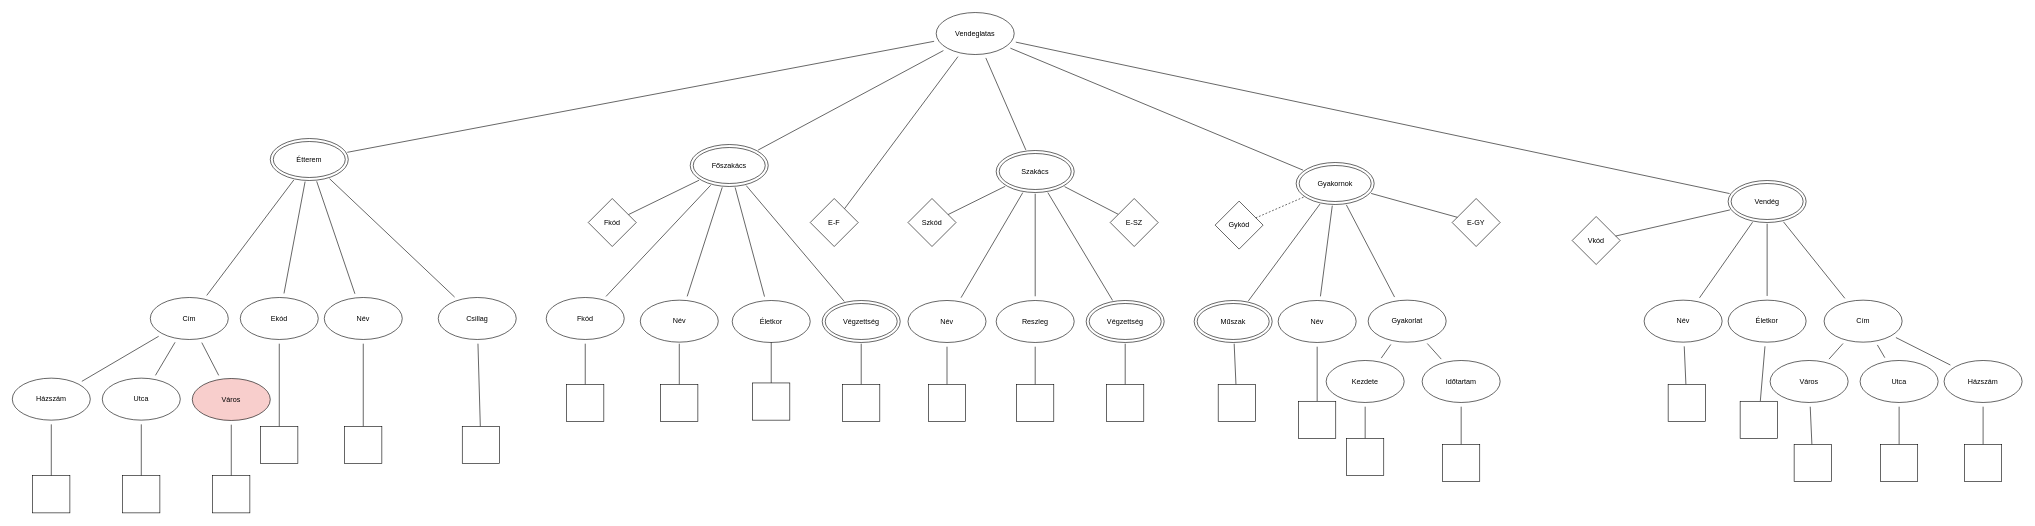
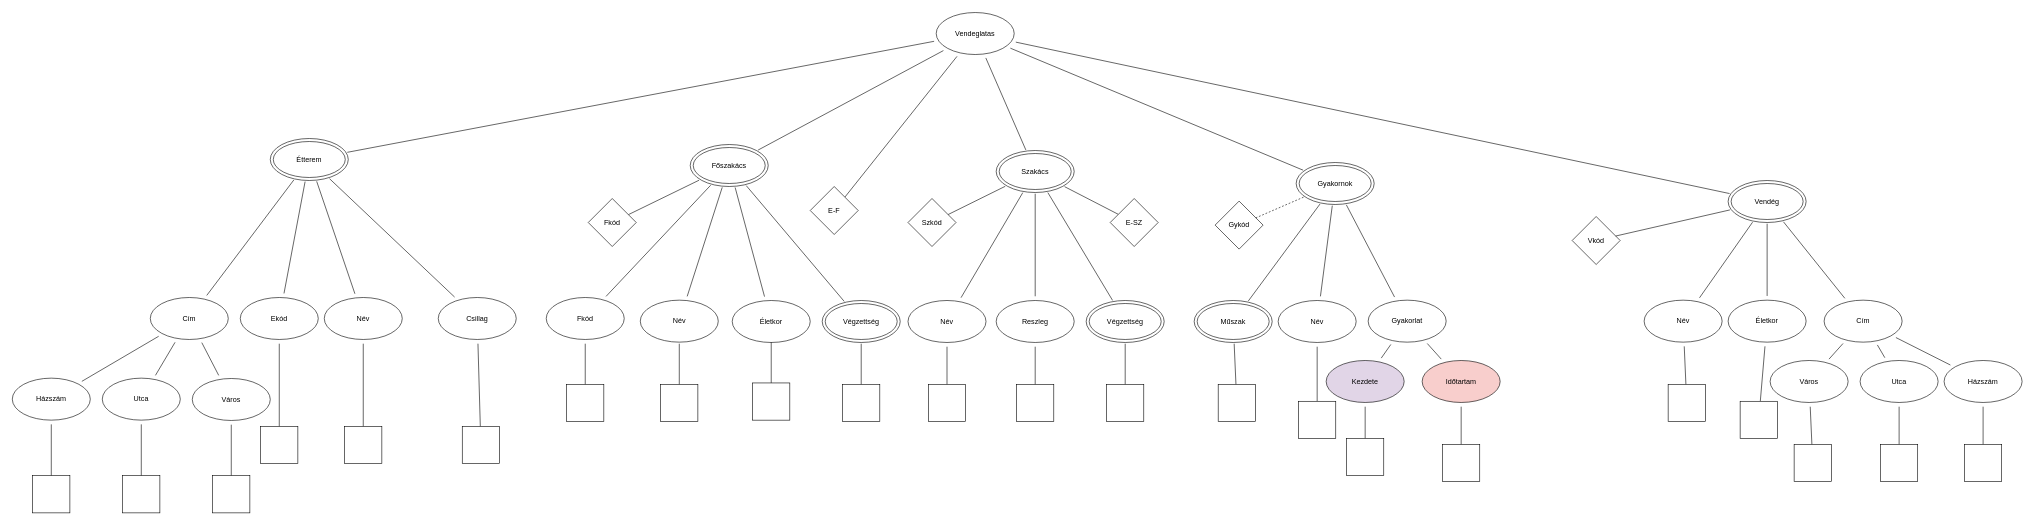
- <mxCell id="80" style="edgeStyle=none;rounded=0;orthogonalLoop=1;jettySize=auto;html=1;endArrow=none;endFill=0;" parent="1" source="13" target="79" edge="1"><mxGeometry relative="1" as="geometry" /></mxCell>
- <mxCell id="20" value="E-F" style="rhombus;whiteSpace=wrap;html=1;strokeColor=default;gradientColor=none;" parent="1" vertex="1"><mxGeometry x="1350" y="330" width="80" height="80" as="geometry" /></mxCell>
+ <mxCell id="20" value="E-F" style="rhombus;whiteSpace=wrap;html=1;strokeColor=default;gradientColor=none;" parent="1" vertex="1"><mxGeometry x="1350" y="310" width="80" height="80" as="geometry" /></mxCell>
- <mxCell id="79" value="E-GY" style="rhombus;whiteSpace=wrap;html=1;strokeColor=default;gradientColor=none;" parent="1" vertex="1"><mxGeometry x="2420" y="330" width="80" height="80" as="geometry" /></mxCell>
- <mxCell id="74" value="&lt;span&gt;Kezdete&lt;/span&gt;" style="ellipse;whiteSpace=wrap;html=1;strokeColor=default;perimeterSpacing=7;" parent="73" vertex="1"><mxGeometry width="130" height="70" as="geometry" /></mxCell>
+ <mxCell id="74" value="&lt;span&gt;Kezdete&lt;/span&gt;" style="ellipse;whiteSpace=wrap;html=1;strokeColor=default;perimeterSpacing=7;fillColor=#e1d5e7;" parent="73" vertex="1"><mxGeometry width="130" height="70" as="geometry" /></mxCell>
- <mxCell id="76" value="&lt;span&gt;Időtartam&lt;/span&gt;" style="ellipse;whiteSpace=wrap;html=1;strokeColor=default;perimeterSpacing=7;" parent="75" vertex="1"><mxGeometry width="130" height="70" as="geometry" /></mxCell>
+ <mxCell id="76" value="&lt;span&gt;Időtartam&lt;/span&gt;" style="ellipse;whiteSpace=wrap;html=1;strokeColor=default;perimeterSpacing=7;fillColor=#f8cecc;" parent="75" vertex="1"><mxGeometry width="130" height="70" as="geometry" /></mxCell>
- <mxCell id="125" value="&lt;span&gt;Város&lt;/span&gt;" style="ellipse;whiteSpace=wrap;html=1;strokeColor=default;perimeterSpacing=7;fillColor=#f8cecc;" parent="124" vertex="1"><mxGeometry width="130" height="70" as="geometry" /></mxCell>
+ <mxCell id="125" value="&lt;span&gt;Város&lt;/span&gt;" style="ellipse;whiteSpace=wrap;html=1;strokeColor=default;perimeterSpacing=7;" parent="124" vertex="1"><mxGeometry width="130" height="70" as="geometry" /></mxCell>
